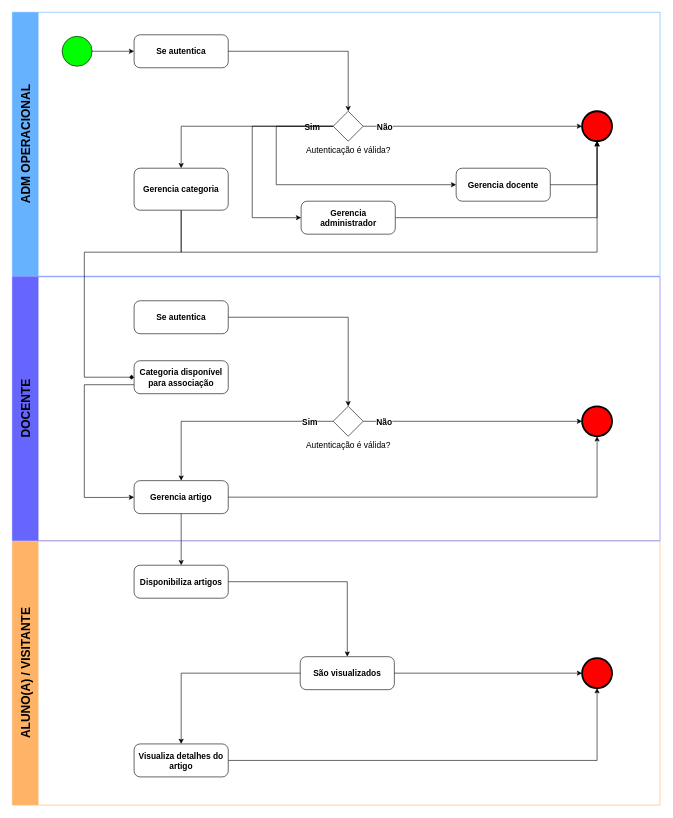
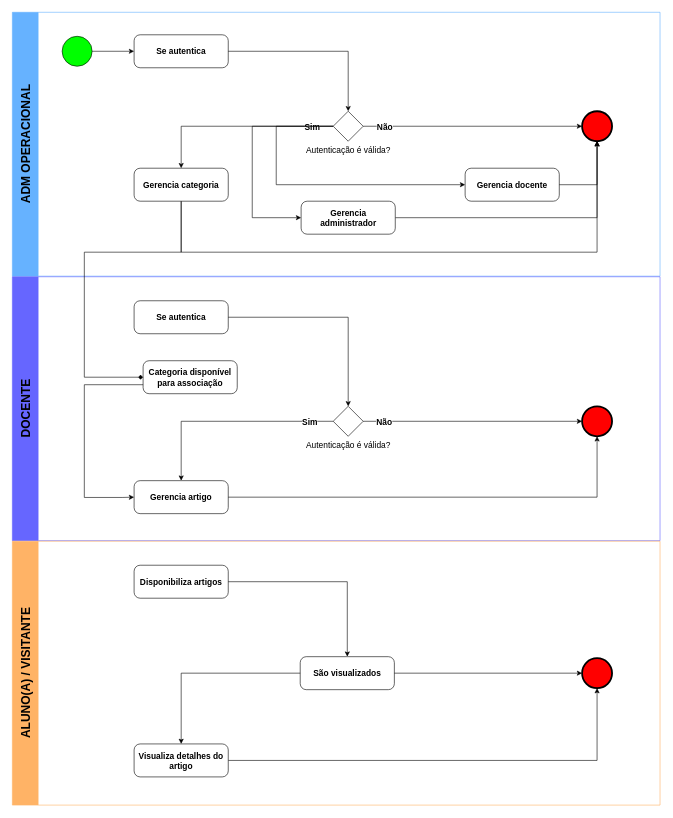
- <mxCell id="17" value="&lt;font style=&quot;font-size: 14px;&quot;&gt;Gerencia docente&lt;/font&gt;" style="points=[[0.25,0,0],[0.5,0,0],[0.75,0,0],[1,0.25,0],[1,0.5,0],[1,0.75,0],[0.75,1,0],[0.5,1,0],[0.25,1,0],[0,0.75,0],[0,0.5,0],[0,0.25,0]];shape=mxgraph.bpmn.task;whiteSpace=wrap;rectStyle=rounded;size=10;html=1;container=1;expand=0;collapsible=0;taskMarker=abstract;fontStyle=1" vertex="1" parent="2"><mxGeometry x="740" y="260" width="157" height="55" as="geometry" /></mxCell>
+ <mxCell id="17" value="&lt;font style=&quot;font-size: 14px;&quot;&gt;Gerencia docente&lt;/font&gt;" style="points=[[0.25,0,0],[0.5,0,0],[0.75,0,0],[1,0.25,0],[1,0.5,0],[1,0.75,0],[0.75,1,0],[0.5,1,0],[0.25,1,0],[0,0.75,0],[0,0.5,0],[0,0.25,0]];shape=mxgraph.bpmn.task;whiteSpace=wrap;rectStyle=rounded;size=10;html=1;container=1;expand=0;collapsible=0;taskMarker=abstract;fontStyle=1" vertex="1" parent="2"><mxGeometry x="755" y="260" width="157" height="55" as="geometry" /></mxCell>
- <mxCell id="14" value="&lt;font style=&quot;font-size: 14px;&quot;&gt;Gerencia categoria&lt;/font&gt;" style="points=[[0.25,0,0],[0.5,0,0],[0.75,0,0],[1,0.25,0],[1,0.5,0],[1,0.75,0],[0.75,1,0],[0.5,1,0],[0.25,1,0],[0,0.75,0],[0,0.5,0],[0,0.25,0]];shape=mxgraph.bpmn.task;whiteSpace=wrap;rectStyle=rounded;size=10;html=1;container=1;expand=0;collapsible=0;taskMarker=abstract;fontStyle=1" parent="2" vertex="1"><mxGeometry x="203" y="260" width="157" height="70" as="geometry" /></mxCell>
+ <mxCell id="14" value="&lt;font style=&quot;font-size: 14px;&quot;&gt;Gerencia categoria&lt;/font&gt;" style="points=[[0.25,0,0],[0.5,0,0],[0.75,0,0],[1,0.25,0],[1,0.5,0],[1,0.75,0],[0.75,1,0],[0.5,1,0],[0.25,1,0],[0,0.75,0],[0,0.5,0],[0,0.25,0]];shape=mxgraph.bpmn.task;whiteSpace=wrap;rectStyle=rounded;size=10;html=1;container=1;expand=0;collapsible=0;taskMarker=abstract;fontStyle=1" parent="2" vertex="1"><mxGeometry x="203" y="260" width="157" height="55" as="geometry" /></mxCell>
- <mxCell id="32" value="&lt;div&gt;&lt;font style=&quot;font-size: 14px;&quot;&gt;Categoria disponível para associação&lt;br&gt;&lt;/font&gt;&lt;/div&gt;" style="points=[[0.25,0,0],[0.5,0,0],[0.75,0,0],[1,0.25,0],[1,0.5,0],[1,0.75,0],[0.75,1,0],[0.5,1,0],[0.25,1,0],[0,0.75,0],[0,0.5,0],[0,0.25,0]];shape=mxgraph.bpmn.task;whiteSpace=wrap;rectStyle=rounded;size=10;html=1;container=1;expand=0;collapsible=0;taskMarker=abstract;fontStyle=1" vertex="1" parent="21"><mxGeometry x="203" y="140" width="157" height="55" as="geometry" /></mxCell>
+ <mxCell id="32" value="&lt;div&gt;&lt;font style=&quot;font-size: 14px;&quot;&gt;Categoria disponível para associação&lt;br&gt;&lt;/font&gt;&lt;/div&gt;" style="points=[[0.25,0,0],[0.5,0,0],[0.75,0,0],[1,0.25,0],[1,0.5,0],[1,0.75,0],[0.75,1,0],[0.5,1,0],[0.25,1,0],[0,0.75,0],[0,0.5,0],[0,0.25,0]];shape=mxgraph.bpmn.task;whiteSpace=wrap;rectStyle=rounded;size=10;html=1;container=1;expand=0;collapsible=0;taskMarker=abstract;fontStyle=1" vertex="1" parent="21"><mxGeometry x="218" y="140" width="157" height="55" as="geometry" /></mxCell>
- <mxCell id="43" style="edgeStyle=orthogonalEdgeStyle;rounded=0;orthogonalLoop=1;jettySize=auto;html=1;entryX=0.5;entryY=0;entryDx=0;entryDy=0;entryPerimeter=0;" edge="1" parent="1" source="23" target="39"><mxGeometry relative="1" as="geometry" /></mxCell>
